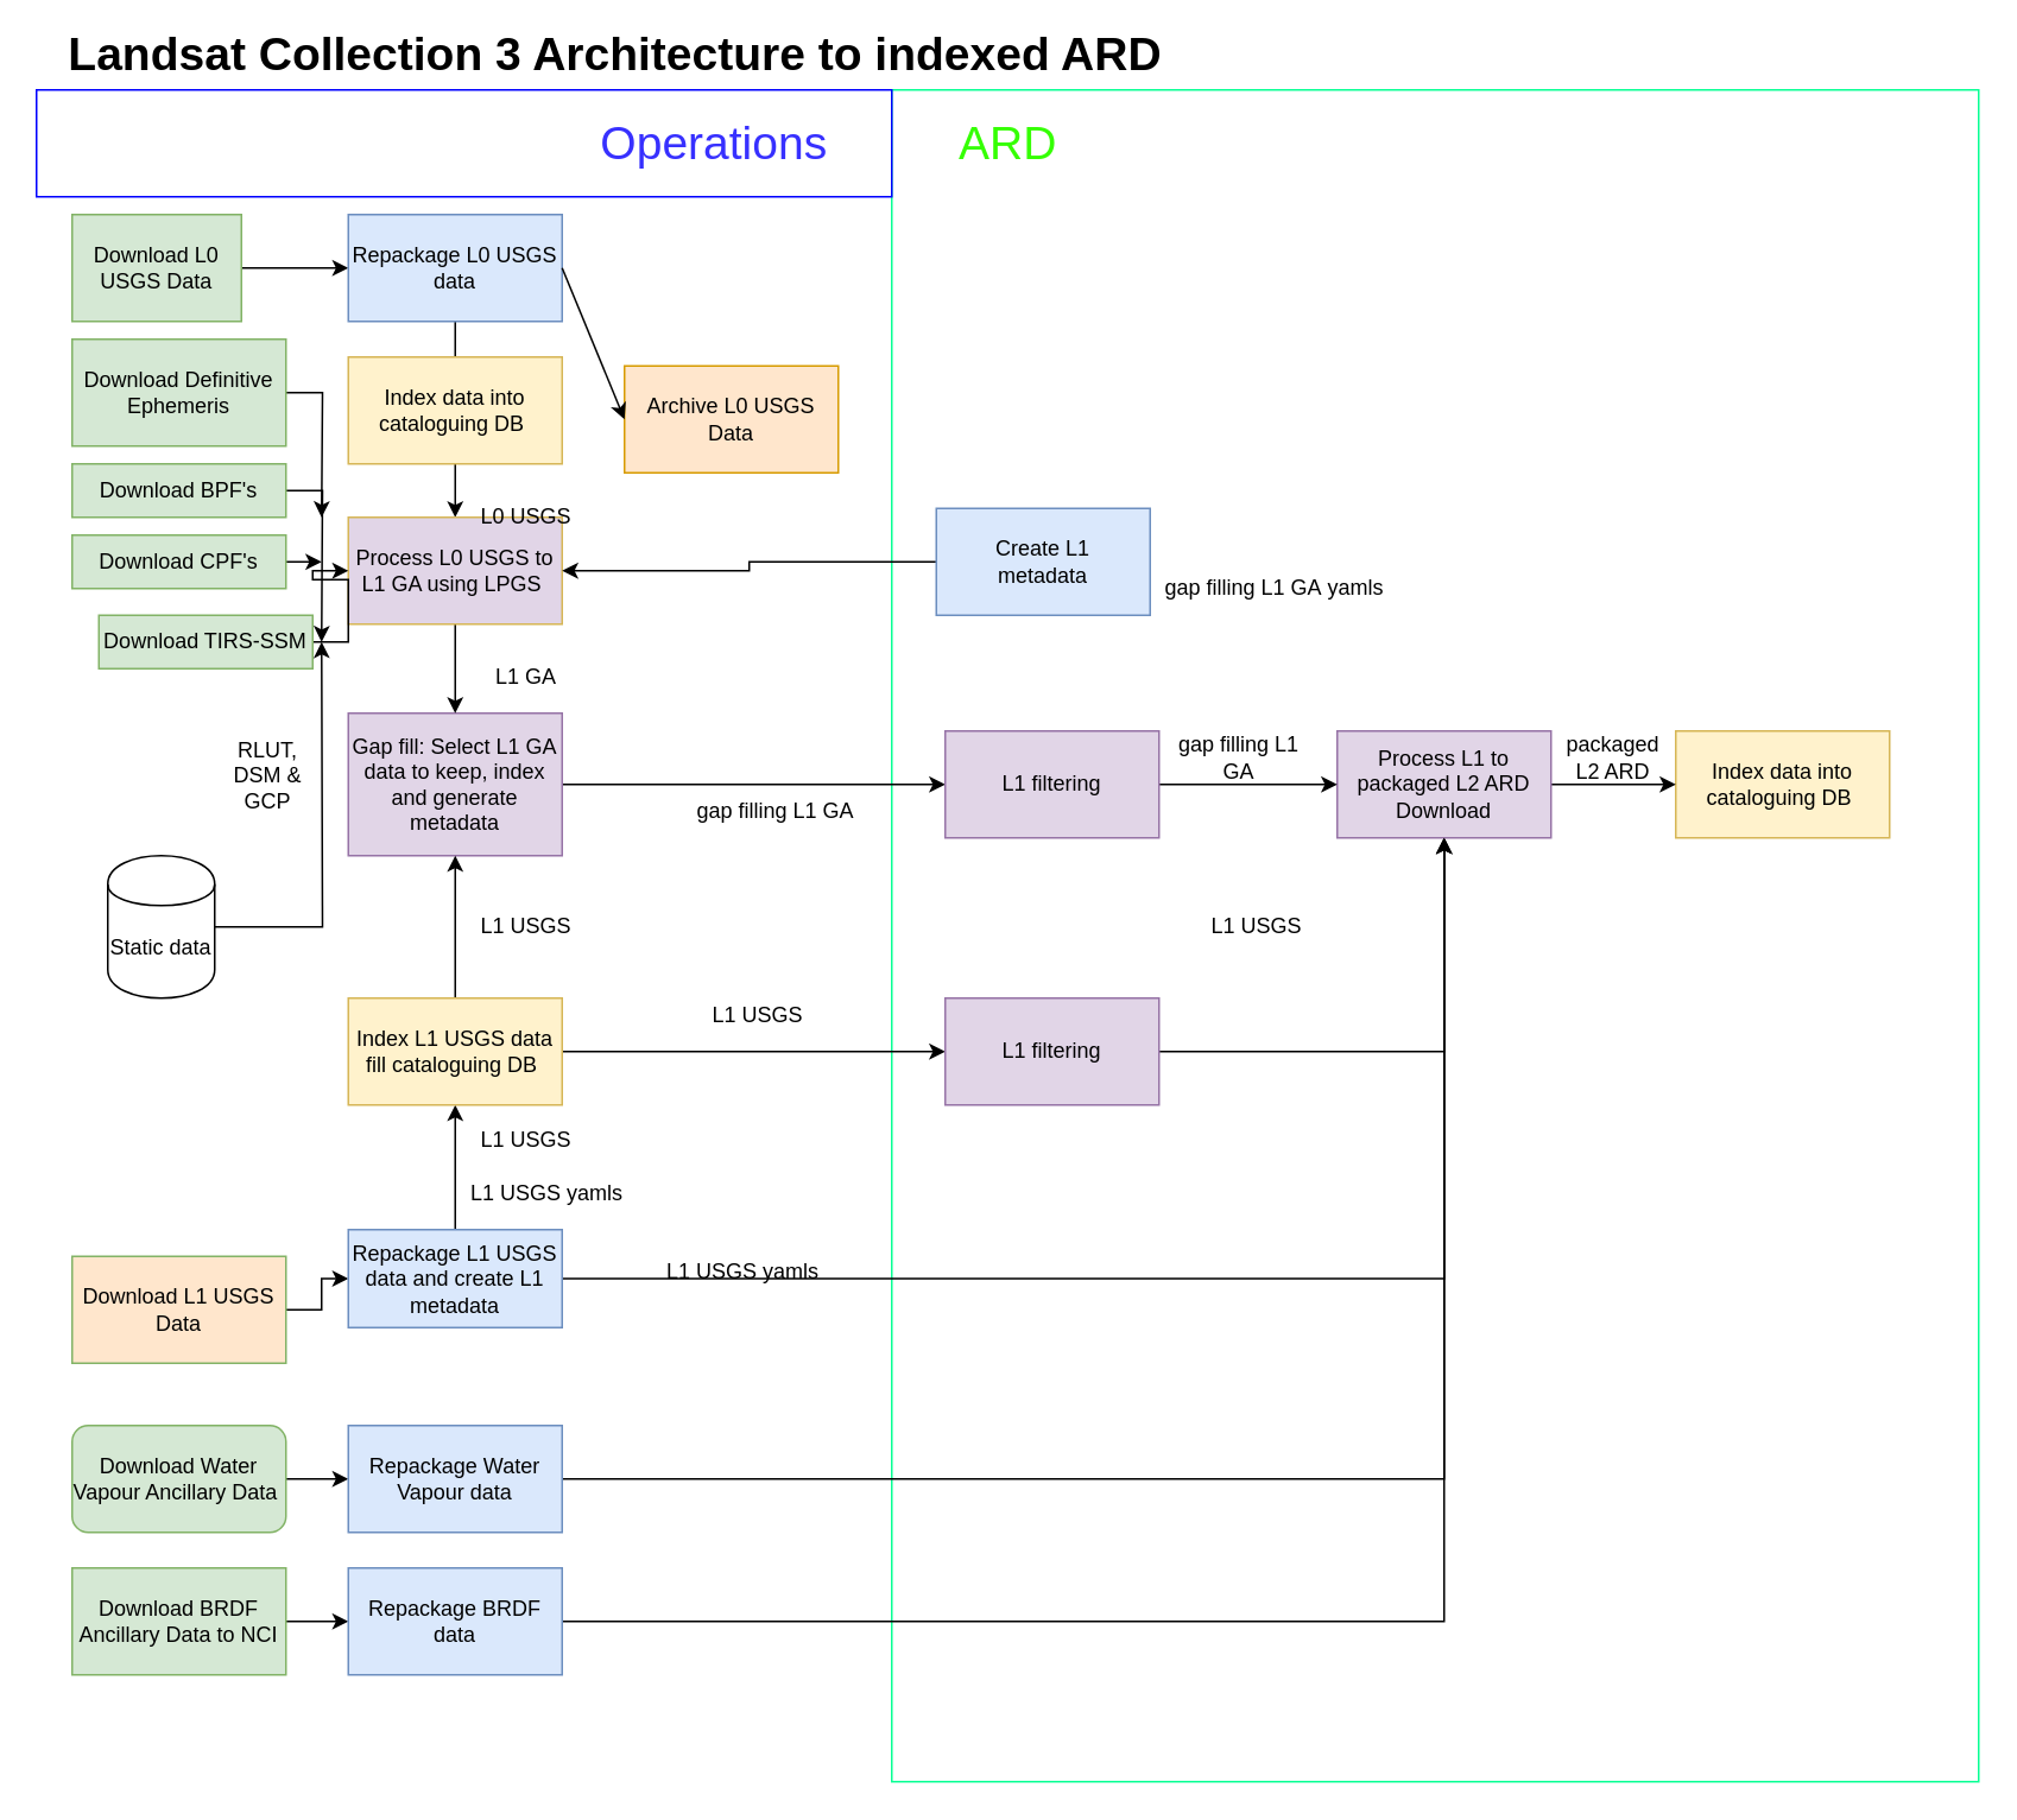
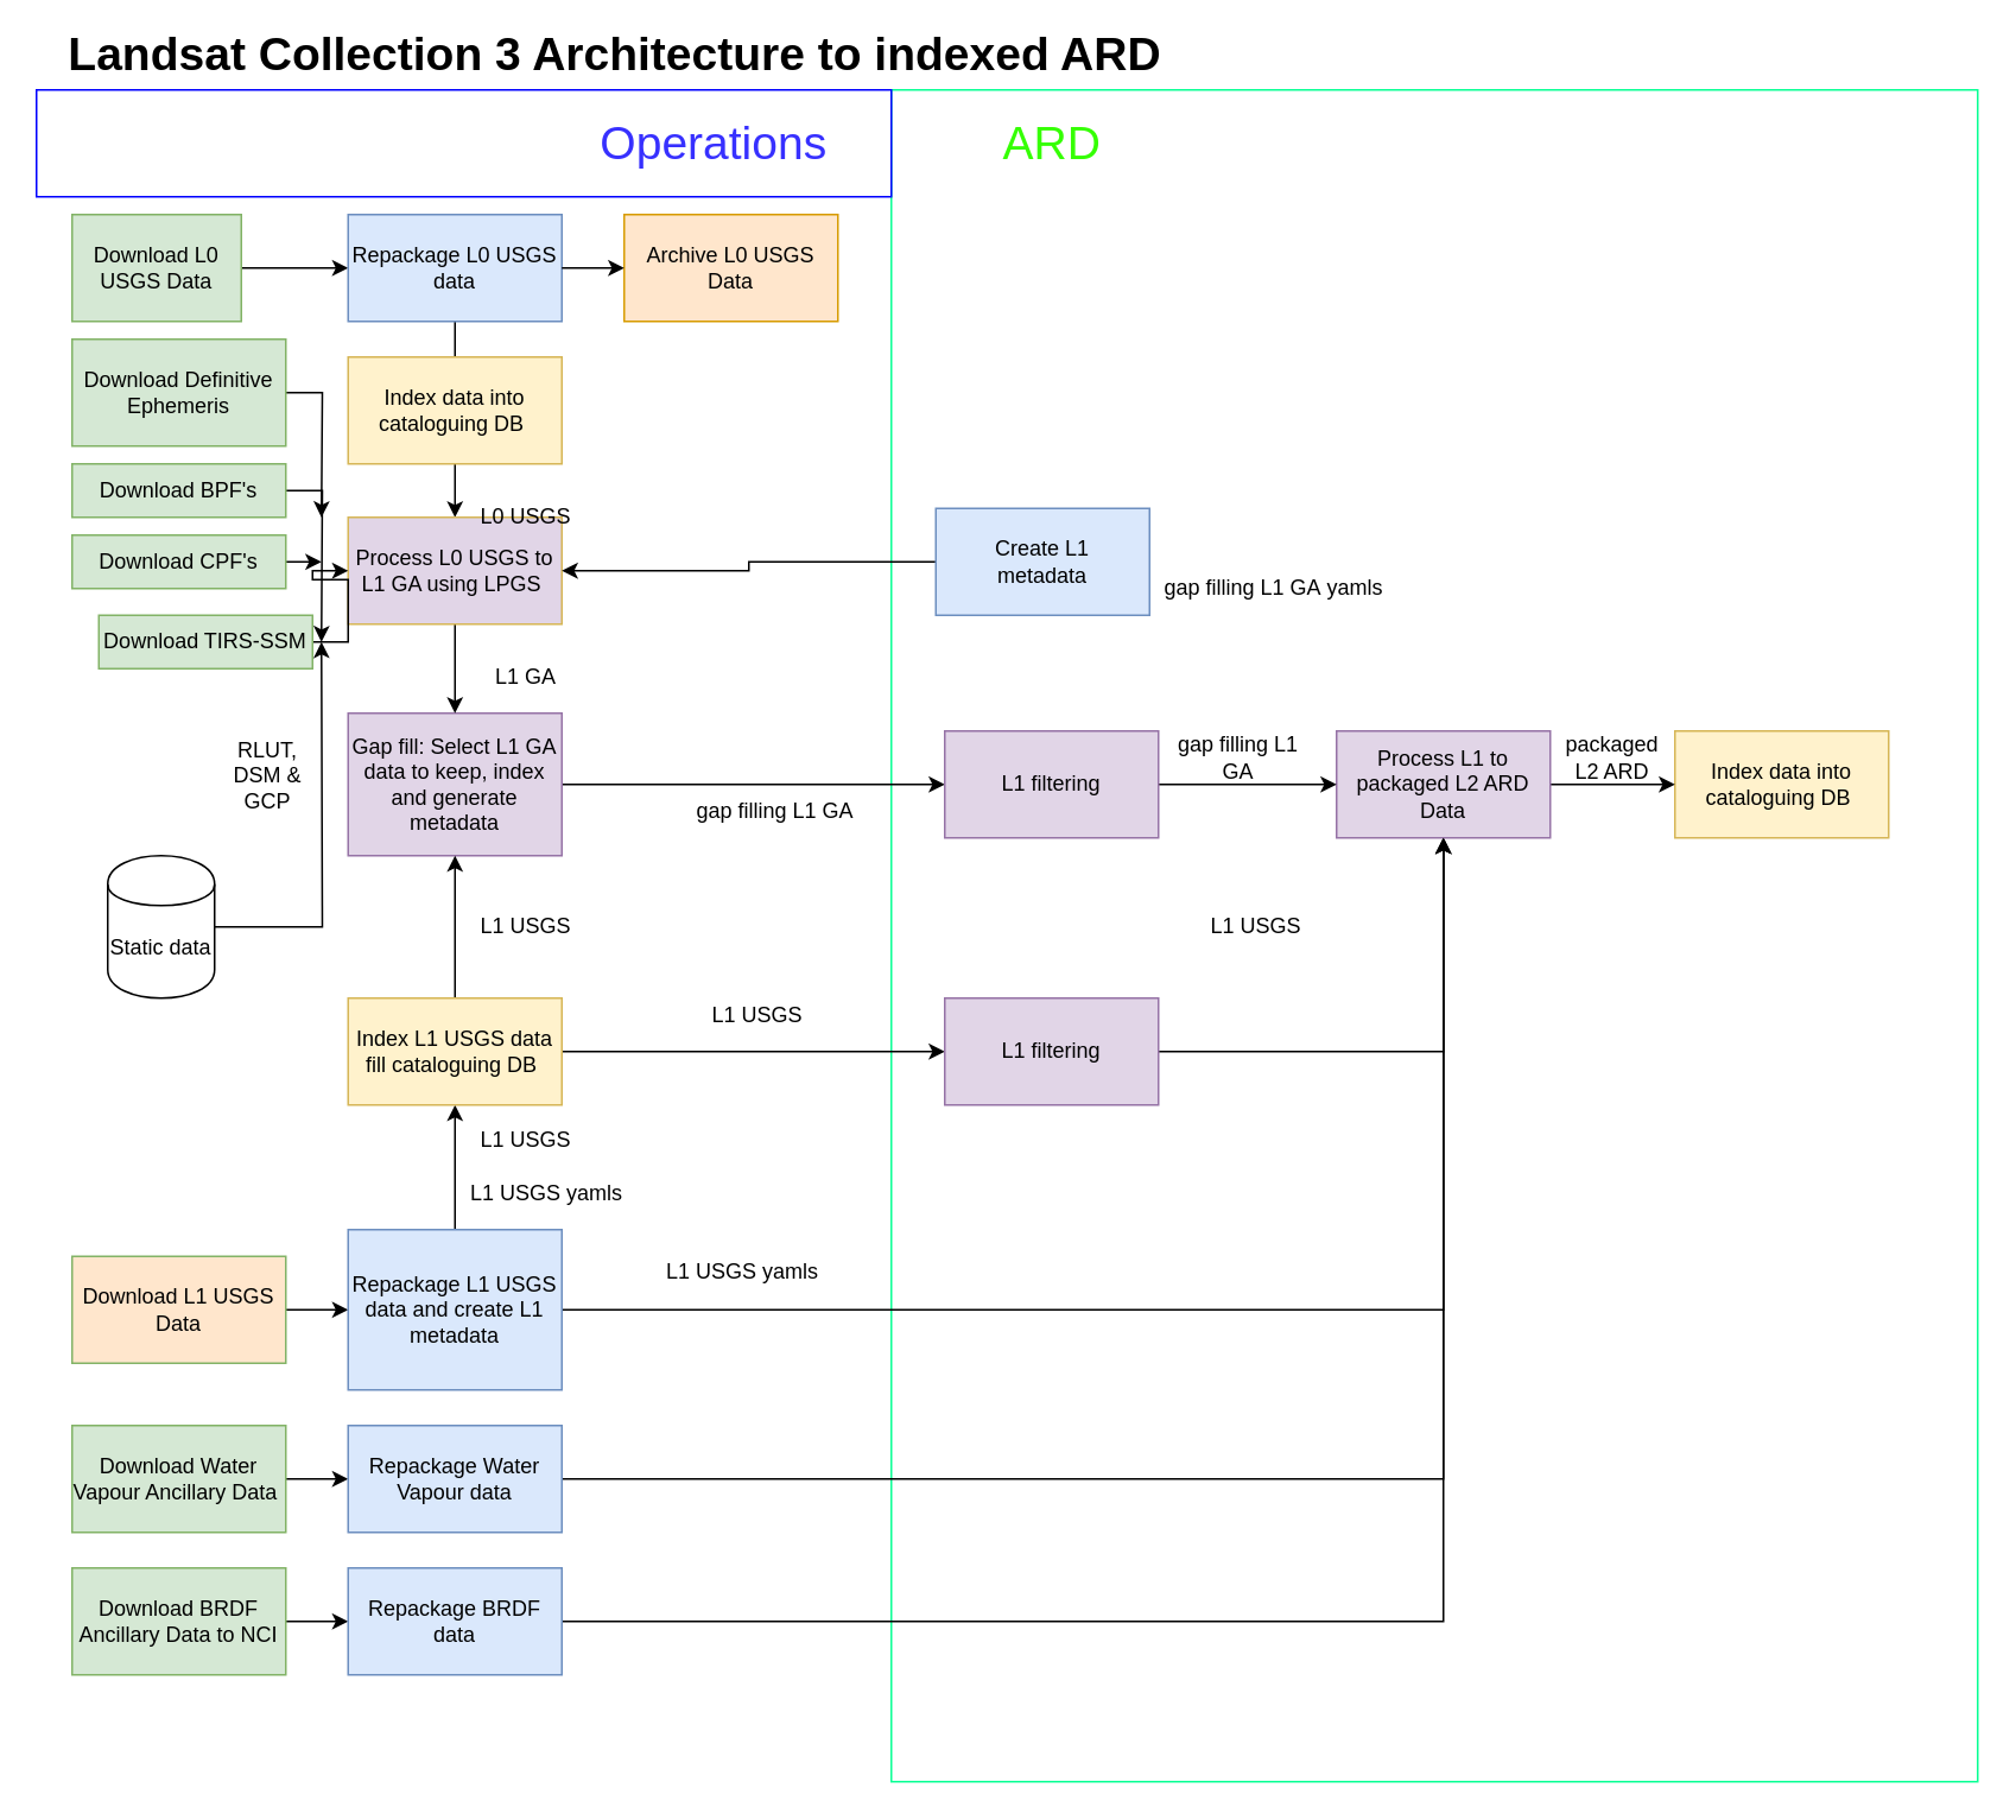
- <mxCell id="18" value="&lt;font&gt;ARD&lt;/font&gt;" style="text;html=1;align=center;verticalAlign=middle;resizable=0;points=[];autosize=1;fontSize=26;fontStyle=0;fontColor=#35FF03;" parent="1" vertex="1"><mxGeometry x="530" y="60" width="70" height="40" as="geometry" /></mxCell>
+ <mxCell id="18" value="&lt;font&gt;ARD&lt;/font&gt;" style="text;html=1;align=center;verticalAlign=middle;resizable=0;points=[];autosize=1;fontSize=26;fontStyle=0;fontColor=#35FF03;" parent="1" vertex="1"><mxGeometry x="555" y="60" width="70" height="40" as="geometry" /></mxCell>
- <mxCell id="16" value="Archive L0 USGS Data" style="rounded=0;whiteSpace=wrap;html=1;fillColor=#ffe6cc;strokeColor=#d79b00;" parent="1" vertex="1"><mxGeometry x="350" y="205" width="120" height="60" as="geometry" /></mxCell>
+ <mxCell id="16" value="Archive L0 USGS Data" style="rounded=0;whiteSpace=wrap;html=1;fillColor=#ffe6cc;strokeColor=#d79b00;" parent="1" vertex="1"><mxGeometry x="350" y="120" width="120" height="60" as="geometry" /></mxCell>
- <mxCell id="32" value="Process L1&amp;nbsp;to packaged L2 ARD Download" style="rounded=0;whiteSpace=wrap;html=1;fillColor=#e1d5e7;strokeColor=#9673a6;" parent="1" vertex="1"><mxGeometry x="750" y="410" width="120" height="60" as="geometry" /></mxCell>
+ <mxCell id="32" value="Process L1&amp;nbsp;to packaged L2 ARD Data" style="rounded=0;whiteSpace=wrap;html=1;fillColor=#e1d5e7;strokeColor=#9673a6;" parent="1" vertex="1"><mxGeometry x="750" y="410" width="120" height="60" as="geometry" /></mxCell>
- <mxCell id="30" value="Repackage L1 USGS data and create L1 metadata&lt;br&gt;" style="rounded=0;whiteSpace=wrap;html=1;fillColor=#dae8fc;strokeColor=#6c8ebf;" parent="1" vertex="1"><mxGeometry x="195" y="690" width="120" height="55" as="geometry" /></mxCell>
+ <mxCell id="30" value="Repackage L1 USGS data and create L1 metadata&lt;br&gt;" style="rounded=0;whiteSpace=wrap;html=1;fillColor=#dae8fc;strokeColor=#6c8ebf;" parent="1" vertex="1"><mxGeometry x="195" y="690" width="120" height="90" as="geometry" /></mxCell>
- <mxCell id="6" value="Download Water Vapour Ancillary Data&amp;nbsp;" style="whiteSpace=wrap;html=1;fillColor=#d5e8d4;strokeColor=#82b366;rounded=1;" parent="1" vertex="1"><mxGeometry x="40" y="800" width="120" height="60" as="geometry" /></mxCell>
+ <mxCell id="6" value="Download Water Vapour Ancillary Data&amp;nbsp;" style="rounded=0;whiteSpace=wrap;html=1;fillColor=#d5e8d4;strokeColor=#82b366;" parent="1" vertex="1"><mxGeometry x="40" y="800" width="120" height="60" as="geometry" /></mxCell>
